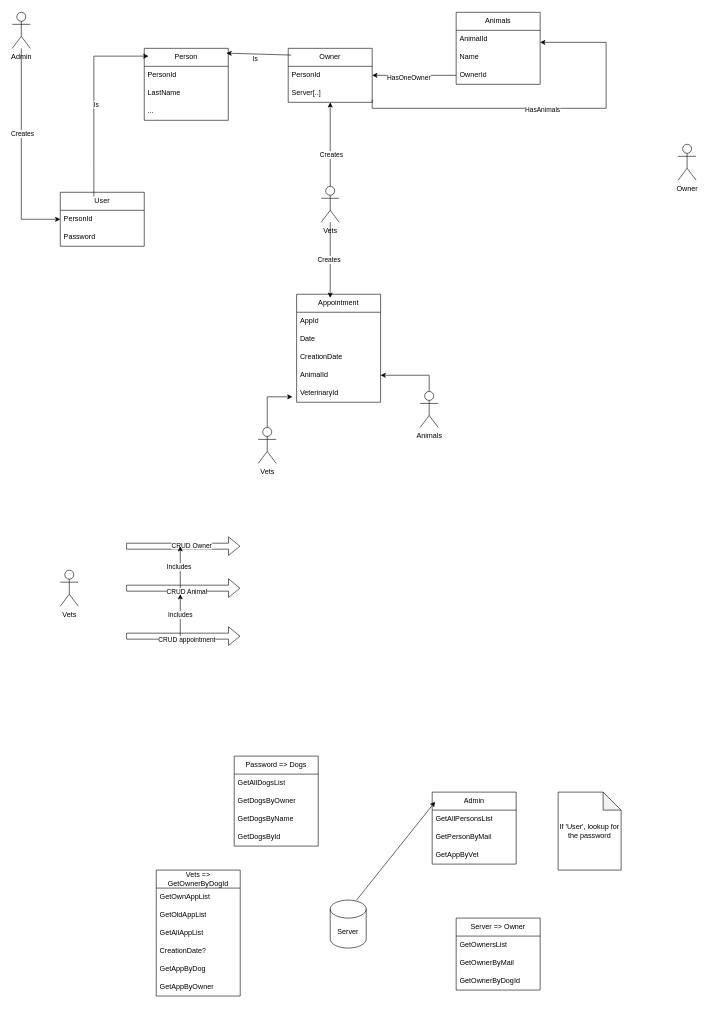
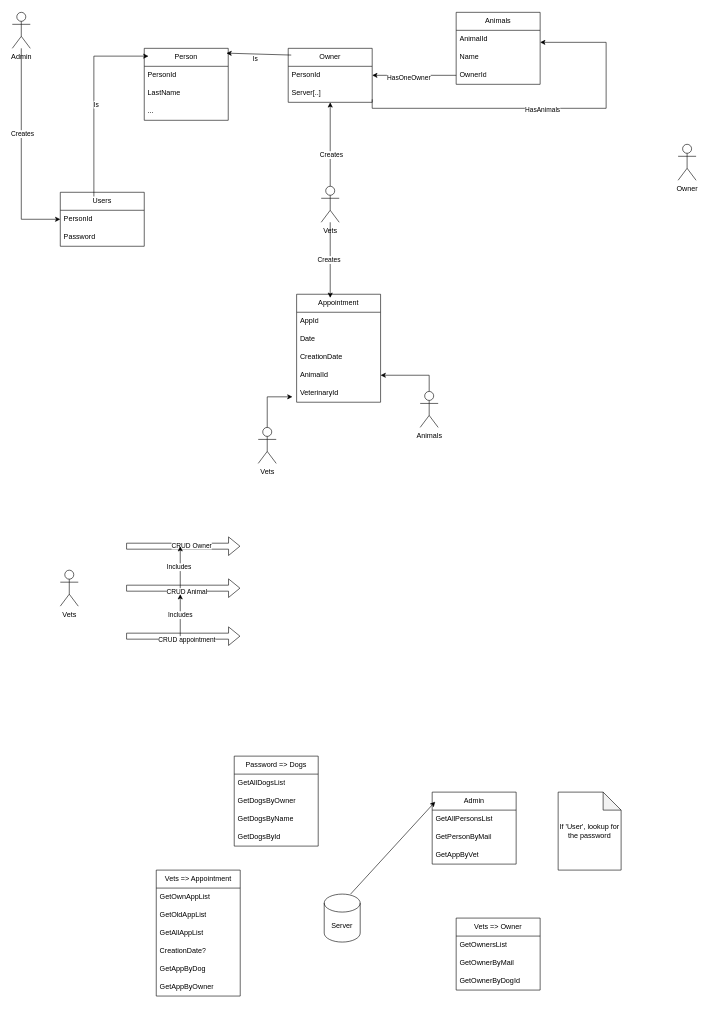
- <mxCell id="23" value="User" style="swimlane;fontStyle=0;childLayout=stackLayout;horizontal=1;startSize=30;horizontalStack=0;resizeParent=1;resizeParentMax=0;resizeLast=0;collapsible=1;marginBottom=0;whiteSpace=wrap;html=1;" vertex="1" parent="1"><mxGeometry x="100" y="320" width="140" height="90" as="geometry" /></mxCell>
+ <mxCell id="23" value="Users" style="swimlane;fontStyle=0;childLayout=stackLayout;horizontal=1;startSize=30;horizontalStack=0;resizeParent=1;resizeParentMax=0;resizeLast=0;collapsible=1;marginBottom=0;whiteSpace=wrap;html=1;" vertex="1" parent="1"><mxGeometry x="100" y="320" width="140" height="90" as="geometry" /></mxCell>
- <mxCell id="62" value="Vets =&amp;gt; GetOwnerByDogId" style="swimlane;fontStyle=0;childLayout=stackLayout;horizontal=1;startSize=30;horizontalStack=0;resizeParent=1;resizeParentMax=0;resizeLast=0;collapsible=1;marginBottom=0;whiteSpace=wrap;html=1;" vertex="1" parent="1"><mxGeometry x="260" y="1450" width="140" height="210" as="geometry" /></mxCell>
+ <mxCell id="62" value="Vets =&amp;gt; Appointment" style="swimlane;fontStyle=0;childLayout=stackLayout;horizontal=1;startSize=30;horizontalStack=0;resizeParent=1;resizeParentMax=0;resizeLast=0;collapsible=1;marginBottom=0;whiteSpace=wrap;html=1;" vertex="1" parent="1"><mxGeometry x="260" y="1450" width="140" height="210" as="geometry" /></mxCell>
- <mxCell id="53" value="Server" style="shape=cylinder3;whiteSpace=wrap;html=1;boundedLbl=1;backgroundOutline=1;size=15;" vertex="1" parent="1"><mxGeometry x="550" y="1500" width="60" height="80" as="geometry" /></mxCell>
+ <mxCell id="53" value="Server" style="shape=cylinder3;whiteSpace=wrap;html=1;boundedLbl=1;backgroundOutline=1;size=15;" vertex="1" parent="1"><mxGeometry x="540" y="1490" width="60" height="80" as="geometry" /></mxCell>
- <mxCell id="58" value="Server =&amp;gt; Owner" style="swimlane;fontStyle=0;childLayout=stackLayout;horizontal=1;startSize=30;horizontalStack=0;resizeParent=1;resizeParentMax=0;resizeLast=0;collapsible=1;marginBottom=0;whiteSpace=wrap;html=1;" vertex="1" parent="1"><mxGeometry x="760" y="1530" width="140" height="120" as="geometry" /></mxCell>
+ <mxCell id="58" value="Vets =&amp;gt; Owner" style="swimlane;fontStyle=0;childLayout=stackLayout;horizontal=1;startSize=30;horizontalStack=0;resizeParent=1;resizeParentMax=0;resizeLast=0;collapsible=1;marginBottom=0;whiteSpace=wrap;html=1;" vertex="1" parent="1"><mxGeometry x="760" y="1530" width="140" height="120" as="geometry" /></mxCell>
